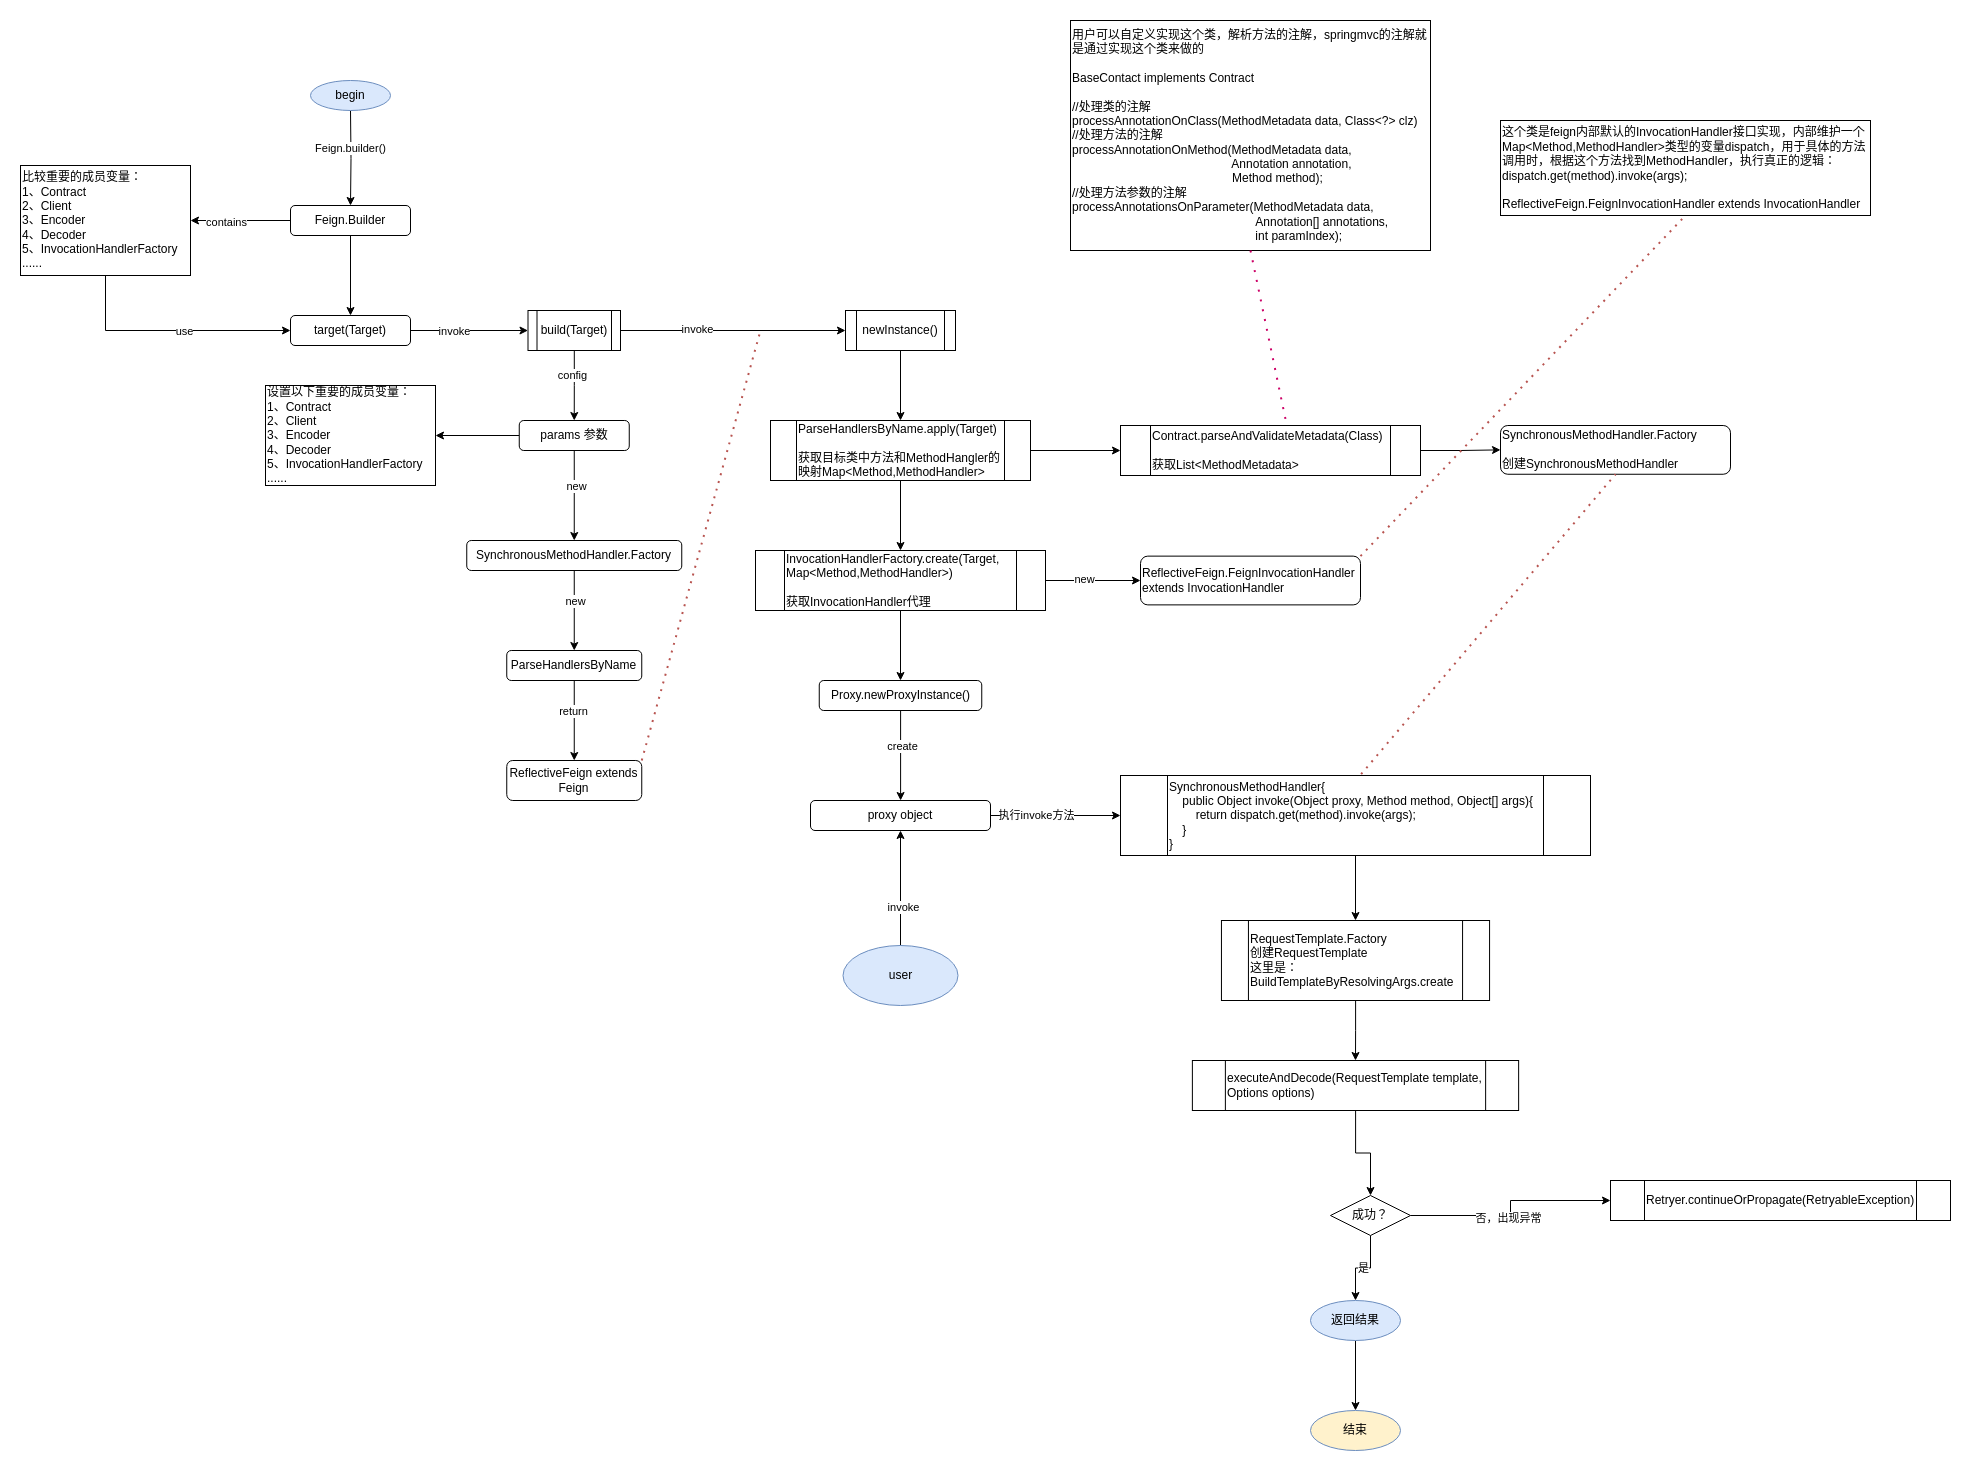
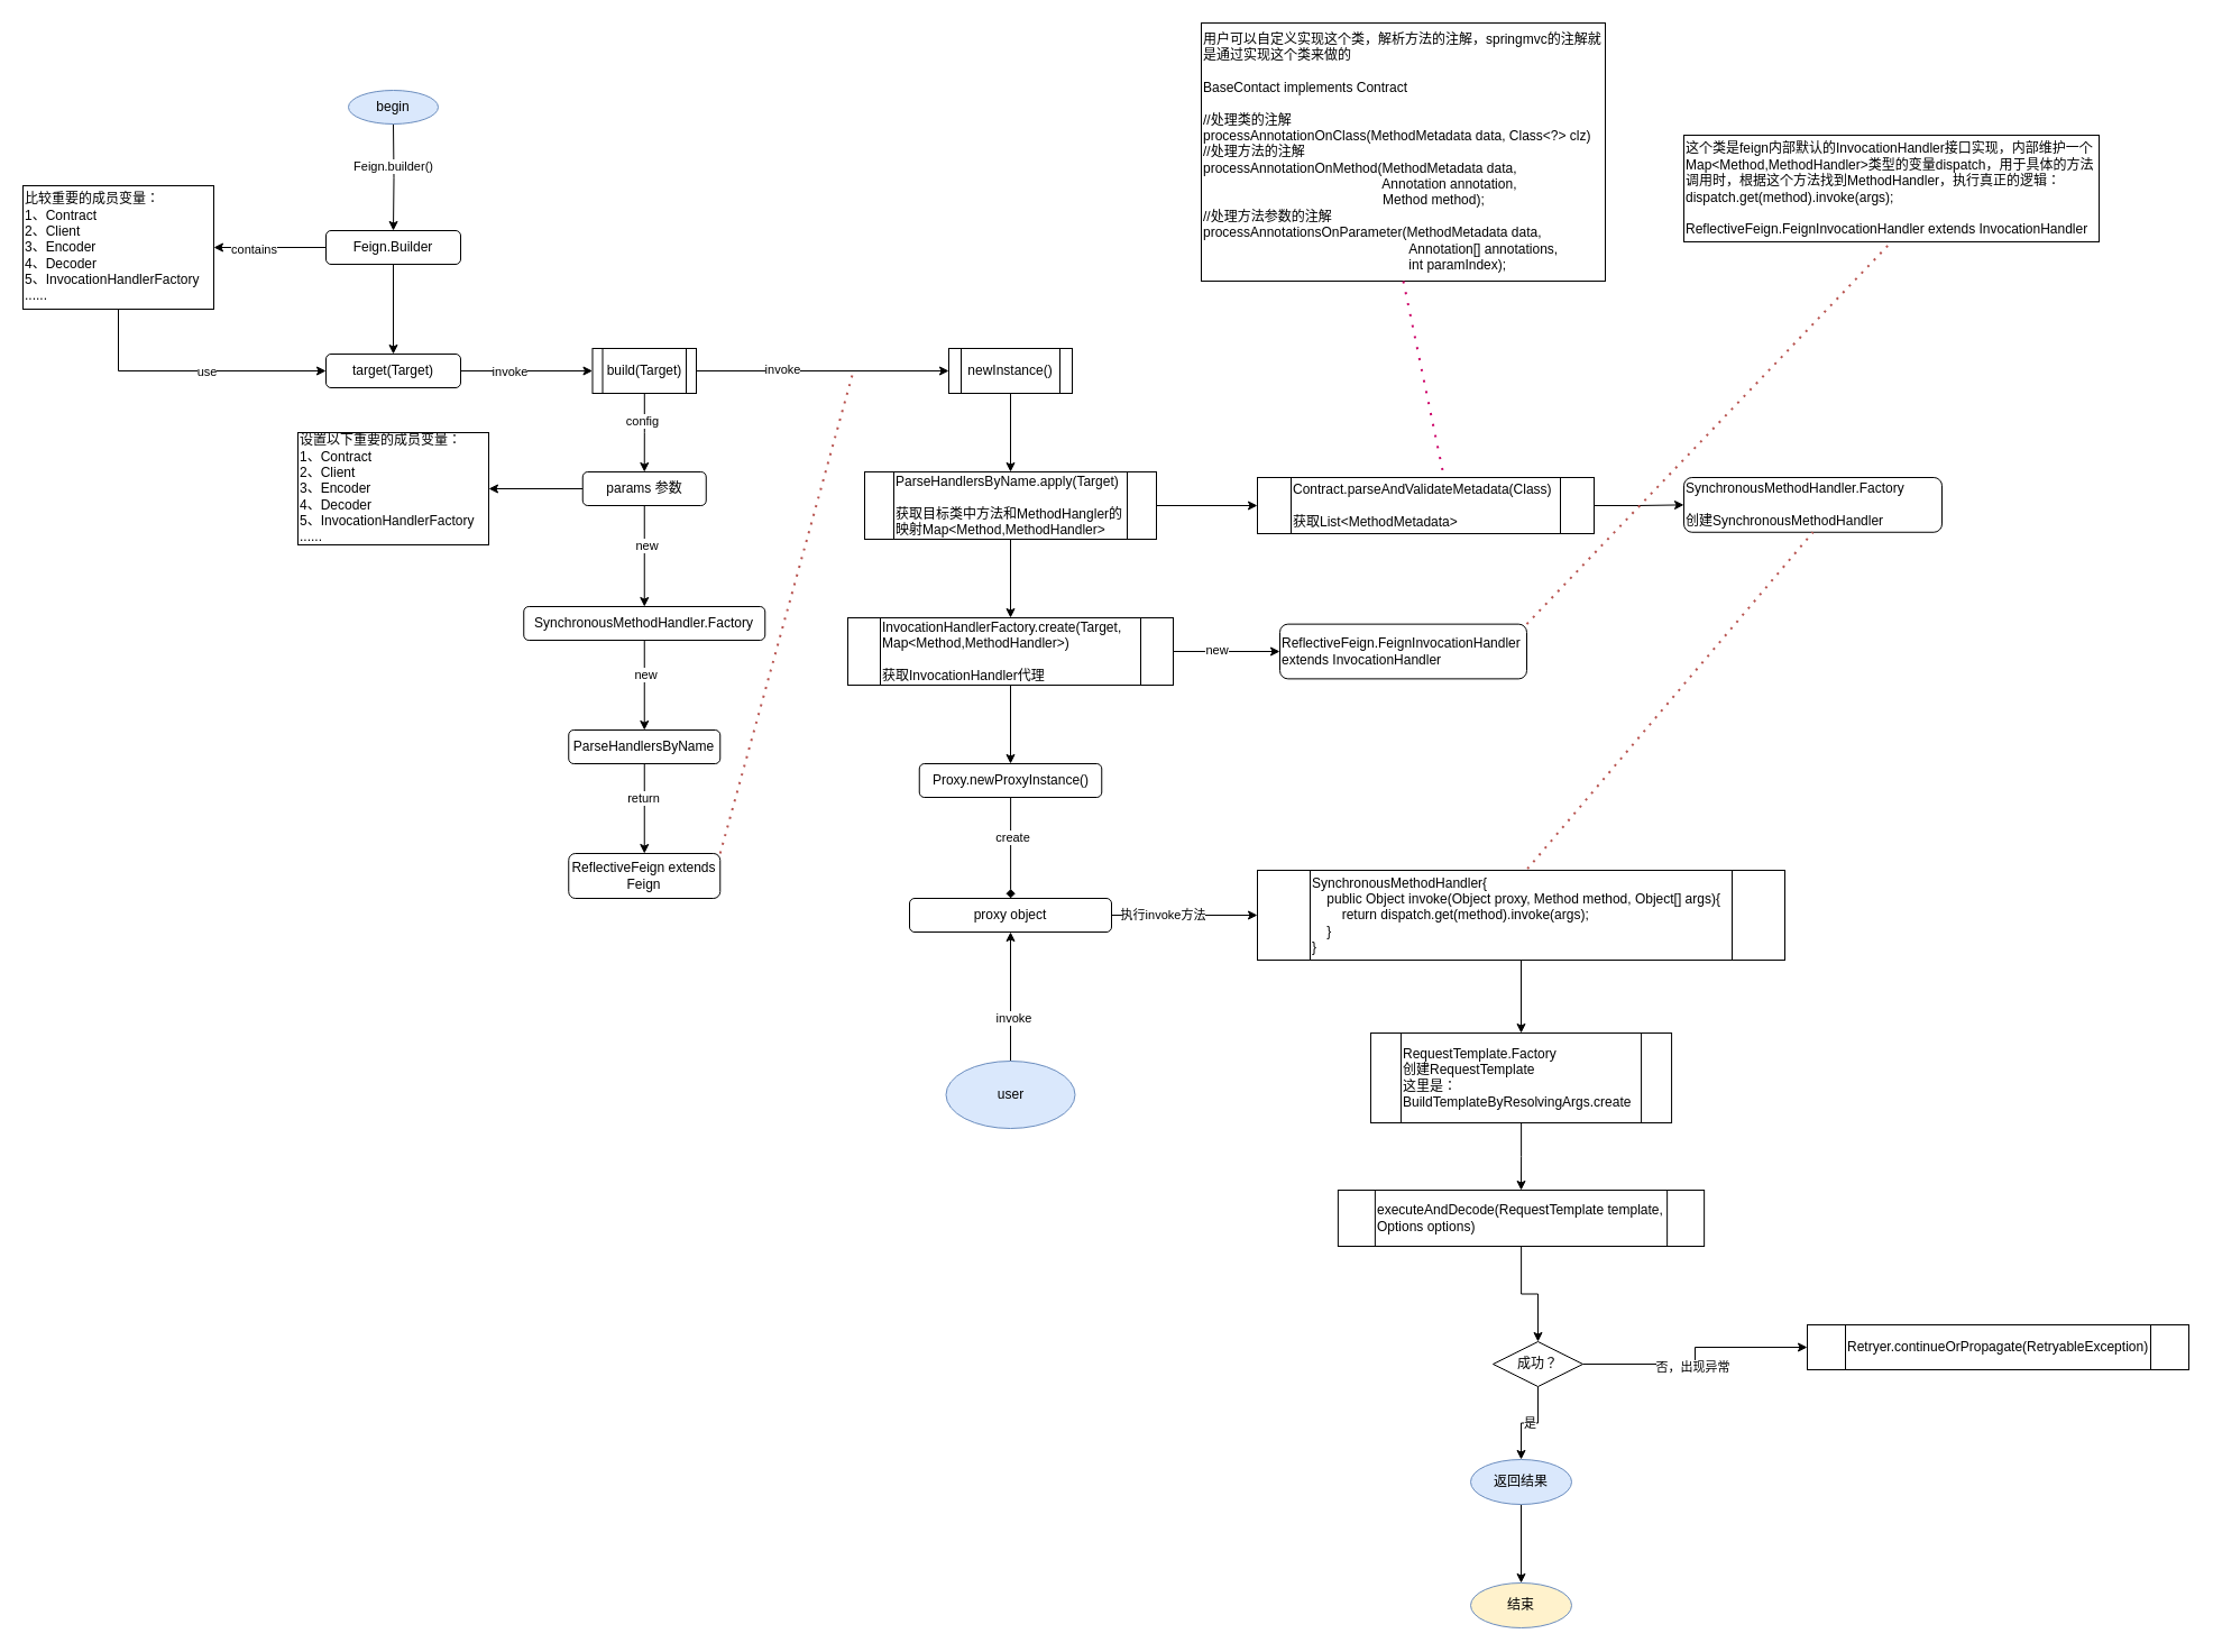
- <mxCell id="43" style="edgeStyle=orthogonalEdgeStyle;rounded=0;orthogonalLoop=1;jettySize=auto;html=1;" parent="1" source="45" target="11" edge="1"><mxGeometry relative="1" as="geometry"><Array as="points"><mxPoint x="900" y="750" /><mxPoint x="900" y="750" /></Array></mxGeometry></mxCell>
+ <mxCell id="43" style="edgeStyle=orthogonalEdgeStyle;rounded=0;orthogonalLoop=1;jettySize=auto;html=1;endArrow=diamond;" parent="1" source="45" target="11" edge="1"><mxGeometry relative="1" as="geometry"><Array as="points"><mxPoint x="900" y="750" /><mxPoint x="900" y="750" /></Array></mxGeometry></mxCell>
